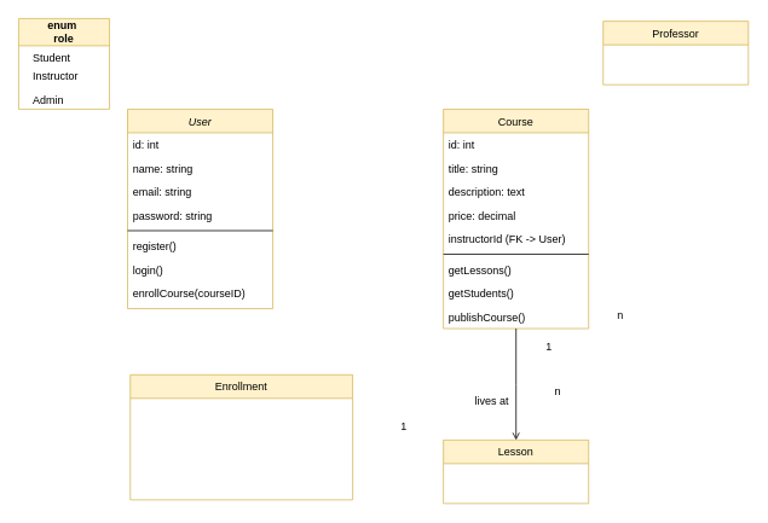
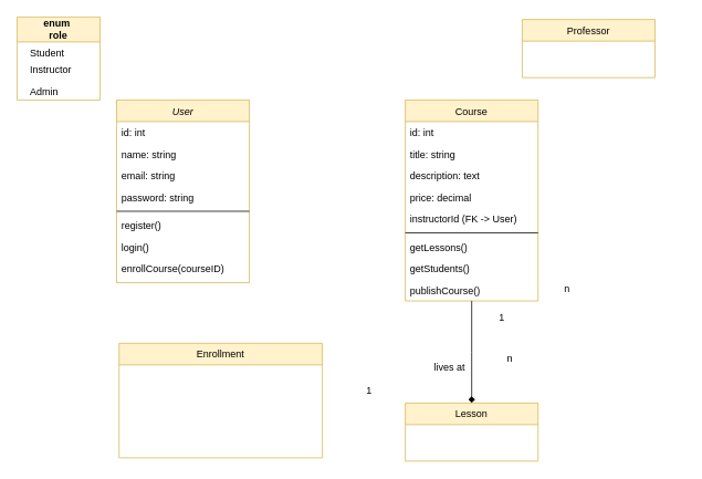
- <mxCell id="12" value="Professor" style="swimlane;fontStyle=0;align=center;verticalAlign=top;childLayout=stackLayout;horizontal=1;startSize=26;horizontalStack=0;resizeParent=1;resizeLast=0;collapsible=1;marginBottom=0;rounded=0;shadow=0;strokeWidth=1;fillColor=#fff2cc;strokeColor=#d6b656;" parent="1" vertex="1"><mxGeometry x="664" y="23" width="160" height="70" as="geometry"><mxRectangle x="340" y="380" width="170" height="26" as="alternateBounds" /></mxGeometry></mxCell>
+ <mxCell id="12" value="Professor" style="swimlane;fontStyle=0;align=center;verticalAlign=top;childLayout=stackLayout;horizontal=1;startSize=26;horizontalStack=0;resizeParent=1;resizeLast=0;collapsible=1;marginBottom=0;rounded=0;shadow=0;strokeWidth=1;fillColor=#fff2cc;strokeColor=#d6b656;" parent="1" vertex="1"><mxGeometry x="629" y="23" width="160" height="70" as="geometry"><mxRectangle x="340" y="380" width="170" height="26" as="alternateBounds" /></mxGeometry></mxCell>
- <mxCell id="30" value="" style="endArrow=open;shadow=0;strokeWidth=1;rounded=0;curved=0;endFill=1;edgeStyle=elbowEdgeStyle;elbow=vertical;entryX=0.5;entryY=0;entryDx=0;entryDy=0;exitX=0.5;exitY=1;exitDx=0;exitDy=0;" parent="1" source="13" target="27" edge="1"><mxGeometry x="0.5" y="41" relative="1" as="geometry"><mxPoint x="579" y="381" as="sourcePoint" /><mxPoint x="537" y="256" as="targetPoint" /><mxPoint x="-40" y="32" as="offset" /></mxGeometry></mxCell>
+ <mxCell id="30" value="" style="endArrow=diamond;shadow=0;strokeWidth=1;rounded=0;curved=0;endFill=1;edgeStyle=elbowEdgeStyle;elbow=vertical;entryX=0.5;entryY=0;entryDx=0;entryDy=0;exitX=0.5;exitY=1;exitDx=0;exitDy=0;" parent="1" source="13" target="27" edge="1"><mxGeometry x="0.5" y="41" relative="1" as="geometry"><mxPoint x="579" y="381" as="sourcePoint" /><mxPoint x="537" y="256" as="targetPoint" /><mxPoint x="-40" y="32" as="offset" /></mxGeometry></mxCell>
